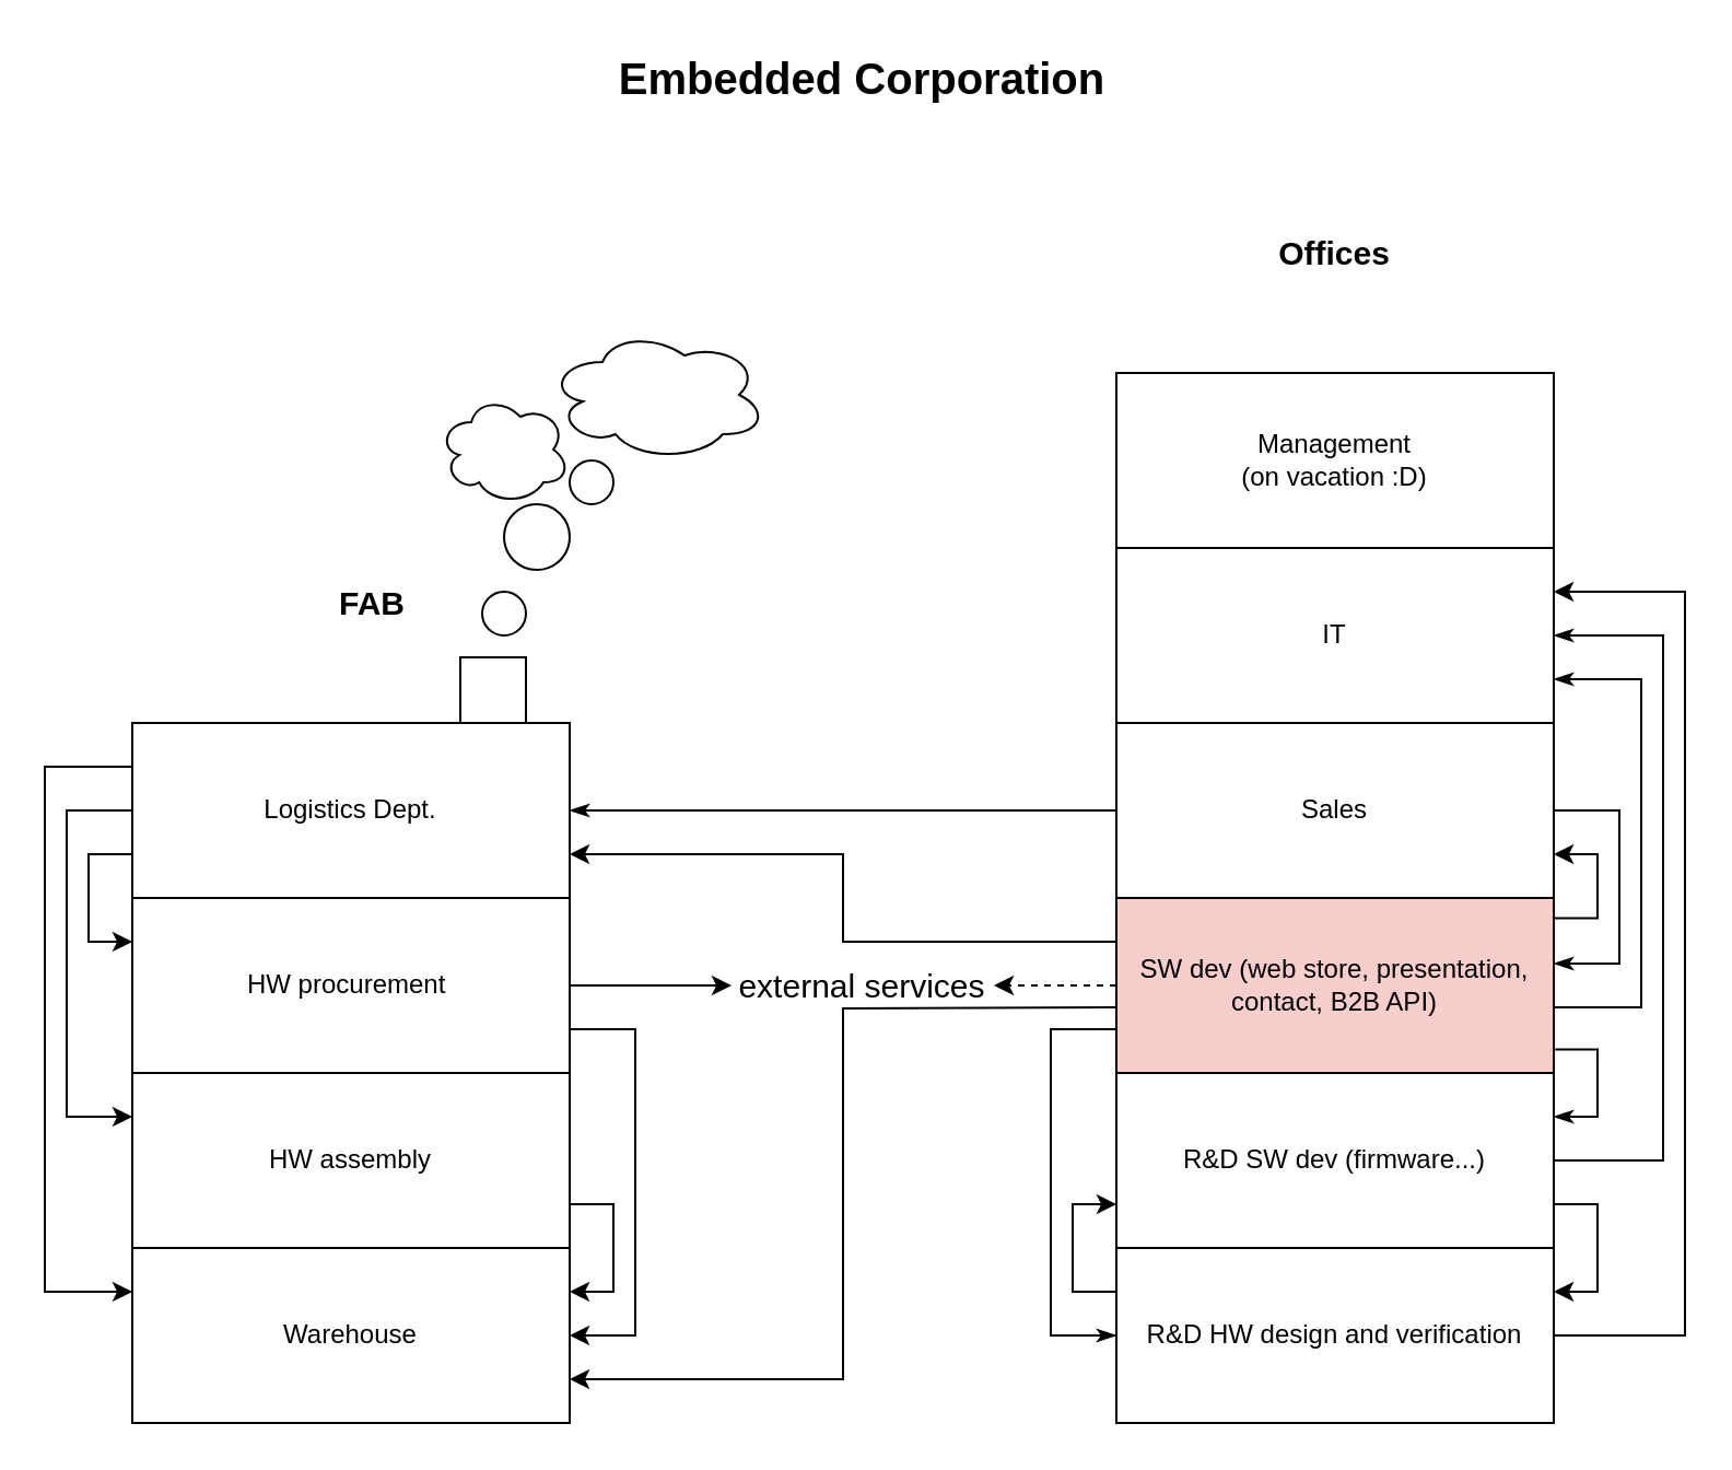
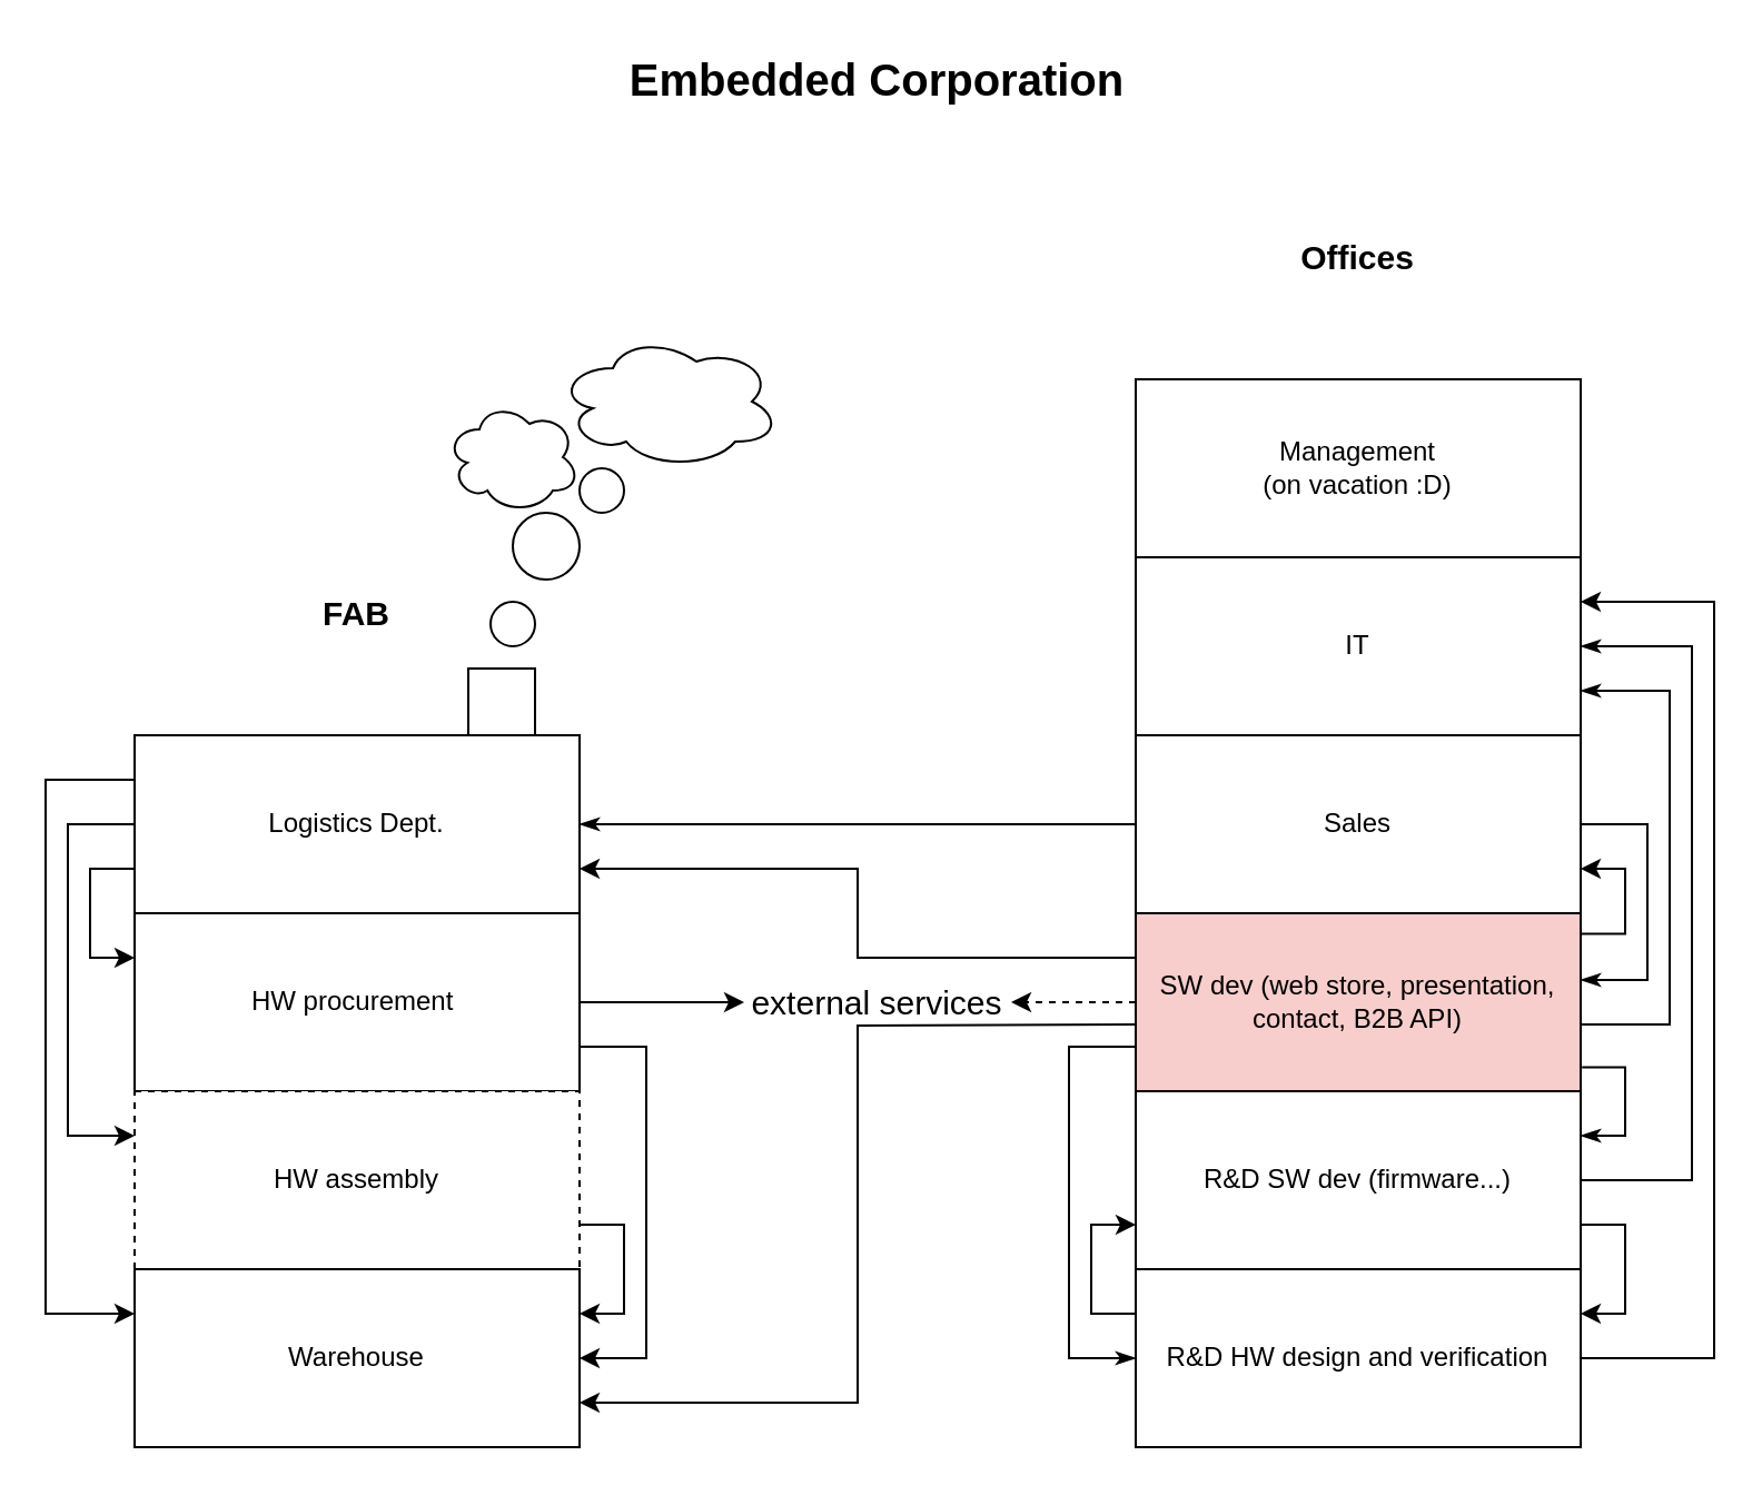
- <mxCell id="24" value="&lt;b&gt;&lt;font style=&quot;font-size: 15px&quot;&gt;FAB&lt;/font&gt;&lt;/b&gt;" style="text;html=1;strokeColor=none;fillColor=none;align=center;verticalAlign=middle;whiteSpace=wrap;rounded=0;" vertex="1" parent="1"><mxGeometry x="140" y="260" width="60" height="30" as="geometry" /></mxCell>
+ <mxCell id="24" value="&lt;b&gt;&lt;font style=&quot;font-size: 15px&quot;&gt;FAB&lt;/font&gt;&lt;/b&gt;" style="text;html=1;strokeColor=none;fillColor=none;align=center;verticalAlign=middle;whiteSpace=wrap;rounded=0;" vertex="1" parent="1"><mxGeometry x="130" y="260" width="60" height="30" as="geometry" /></mxCell>
- <mxCell id="6" value="HW assembly" style="rounded=0;whiteSpace=wrap;html=1;" vertex="1" parent="1"><mxGeometry x="60" y="490" width="200" height="80" as="geometry" /></mxCell>
+ <mxCell id="6" value="HW assembly" style="rounded=0;whiteSpace=wrap;html=1;dashed=1;" vertex="1" parent="1"><mxGeometry x="60" y="490" width="200" height="80" as="geometry" /></mxCell>
